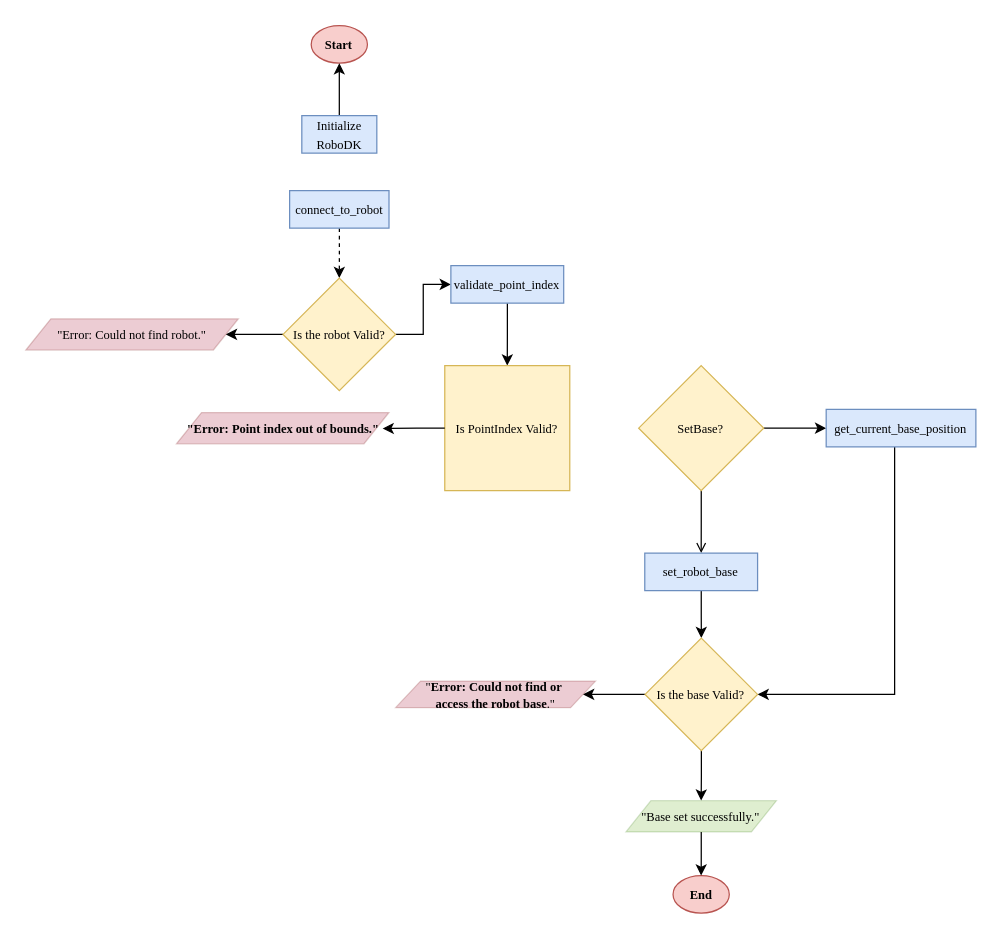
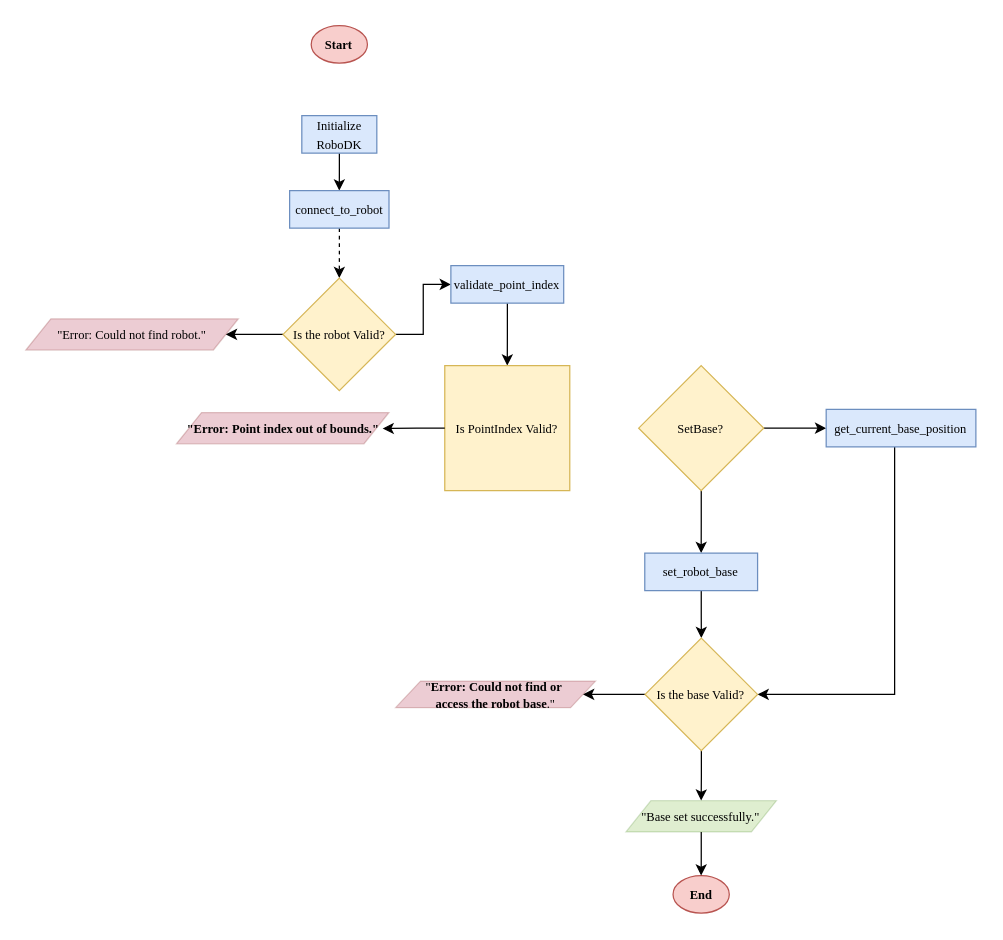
- <mxCell id="4" style="edgeStyle=orthogonalEdgeStyle;rounded=0;orthogonalLoop=1;jettySize=auto;html=1;" edge="1" parent="1" source="5" target="2"><mxGeometry relative="1" as="geometry" /></mxCell>
+ <mxCell id="4" style="edgeStyle=orthogonalEdgeStyle;rounded=0;orthogonalLoop=1;jettySize=auto;html=1;entryX=0.5;entryY=0;entryDx=0;entryDy=0;" edge="1" parent="1" source="5" target="7"><mxGeometry relative="1" as="geometry" /></mxCell>
- <mxCell id="14" style="edgeStyle=orthogonalEdgeStyle;rounded=0;orthogonalLoop=1;jettySize=auto;html=1;entryX=0.5;entryY=0;entryDx=0;entryDy=0;endArrow=open;" edge="1" parent="1" source="16" target="18"><mxGeometry relative="1" as="geometry"><mxPoint x="560.25" y="422" as="targetPoint" /></mxGeometry></mxCell>
+ <mxCell id="14" style="edgeStyle=orthogonalEdgeStyle;rounded=0;orthogonalLoop=1;jettySize=auto;html=1;entryX=0.5;entryY=0;entryDx=0;entryDy=0;" edge="1" parent="1" source="16" target="18"><mxGeometry relative="1" as="geometry"><mxPoint x="560.25" y="422" as="targetPoint" /></mxGeometry></mxCell>
